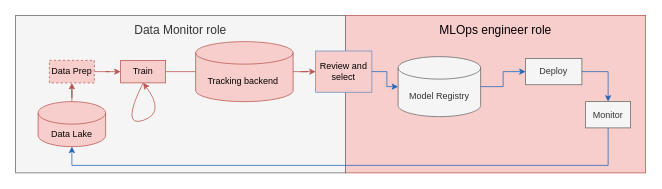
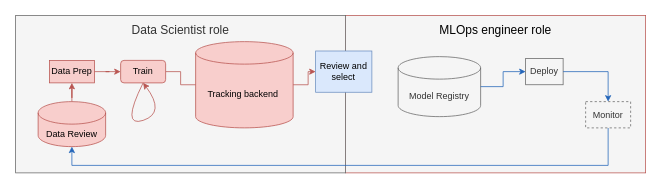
- <mxCell id="9" value="Data Prep" style="rounded=0;whiteSpace=wrap;html=1;fillColor=#f8cecc;strokeColor=#b85450;dashed=1;" vertex="1" parent="2"><mxGeometry x="45" y="60" width="60" height="30" as="geometry" /></mxCell>
+ <mxCell id="9" value="Data Prep" style="rounded=0;whiteSpace=wrap;html=1;fillColor=#f8cecc;strokeColor=#b85450;" vertex="1" parent="2"><mxGeometry x="45" y="60" width="60" height="30" as="geometry" /></mxCell>
- <mxCell id="7" value="Train" style="rounded=0;whiteSpace=wrap;html=1;fillColor=#f8cecc;strokeColor=#b85450;" vertex="1" parent="2"><mxGeometry x="140" y="60" width="60" height="30" as="geometry" /></mxCell>
+ <mxCell id="7" value="Train" style="whiteSpace=wrap;html=1;fillColor=#f8cecc;strokeColor=#b85450;rounded=1;" vertex="1" parent="2"><mxGeometry x="140" y="60" width="60" height="30" as="geometry" /></mxCell>
- <mxCell id="5" value="Tracking backend&amp;nbsp;" style="shape=cylinder3;whiteSpace=wrap;html=1;boundedLbl=1;backgroundOutline=1;size=15;fillColor=#f8cecc;strokeColor=#b85450;" vertex="1" parent="2"><mxGeometry x="240" y="35" width="130" height="80" as="geometry" /></mxCell>
+ <mxCell id="5" value="Tracking backend&amp;nbsp;" style="shape=cylinder3;whiteSpace=wrap;html=1;boundedLbl=1;backgroundOutline=1;size=15;fillColor=#f8cecc;strokeColor=#b85450;" vertex="1" parent="2"><mxGeometry x="240" y="35" width="130" height="115" as="geometry" /></mxCell>
- <mxCell id="13" value="Review and select" style="whiteSpace=wrap;html=1;fillColor=#f8cecc;strokeColor=#6c8ebf;" vertex="1" parent="2"><mxGeometry x="400" y="47.5" width="75" height="55" as="geometry" /></mxCell>
+ <mxCell id="13" value="Review and select" style="whiteSpace=wrap;html=1;fillColor=#dae8fc;strokeColor=#6c8ebf;" vertex="1" parent="2"><mxGeometry x="400" y="47.5" width="75" height="55" as="geometry" /></mxCell>
- <mxCell id="16" value="" style="edgeStyle=orthogonalEdgeStyle;rounded=0;orthogonalLoop=1;jettySize=auto;html=1;fillColor=#cce5ff;strokeColor=#2264b9;" edge="1" parent="2" source="13" target="15"><mxGeometry relative="1" as="geometry" /></mxCell>
- <mxCell id="17" value="Deploy" style="whiteSpace=wrap;html=1;fillColor=#f5f5f5;fontColor=#333333;strokeColor=#666666;" vertex="1" parent="2"><mxGeometry x="680" y="57.5" width="75" height="35" as="geometry" /></mxCell>
+ <mxCell id="17" value="Deploy" style="whiteSpace=wrap;html=1;fillColor=#f5f5f5;fontColor=#333333;strokeColor=#666666;" vertex="1" parent="2"><mxGeometry x="680" y="57.5" width="50" height="35" as="geometry" /></mxCell>
- <mxCell id="4" value="&lt;font style=&quot;font-size: 16px;&quot;&gt;Data Monitor role&lt;br&gt;&lt;br&gt;&lt;br&gt;&lt;br&gt;&lt;br&gt;&lt;br&gt;&lt;br&gt;&lt;br&gt;&lt;br&gt;&lt;br&gt;&lt;/font&gt;" style="rounded=0;whiteSpace=wrap;html=1;fillColor=#f5f5f5;strokeColor=#666666;fontColor=#333333;" vertex="1" parent="2"><mxGeometry width="440" height="210" as="geometry" /></mxCell>
+ <mxCell id="4" value="&lt;font style=&quot;font-size: 16px;&quot;&gt;Data Scientist role&lt;br&gt;&lt;br&gt;&lt;br&gt;&lt;br&gt;&lt;br&gt;&lt;br&gt;&lt;br&gt;&lt;br&gt;&lt;br&gt;&lt;br&gt;&lt;/font&gt;" style="rounded=0;whiteSpace=wrap;html=1;fillColor=#f5f5f5;strokeColor=#666666;fontColor=#333333;" vertex="1" parent="2"><mxGeometry width="440" height="210" as="geometry" /></mxCell>
- <mxCell id="3" value="&lt;font style=&quot;font-size: 16px;&quot;&gt;MLOps engineer role&lt;br&gt;&lt;br&gt;&lt;br&gt;&lt;br&gt;&lt;br&gt;&lt;br&gt;&lt;br&gt;&lt;br&gt;&lt;br&gt;&lt;br&gt;&lt;/font&gt;" style="rounded=0;whiteSpace=wrap;html=1;fillColor=#f8cecc;strokeColor=#b85450;" vertex="1" parent="2"><mxGeometry x="440" width="400" height="210" as="geometry" /></mxCell>
+ <mxCell id="3" value="&lt;font style=&quot;font-size: 16px;&quot;&gt;MLOps engineer role&lt;br&gt;&lt;br&gt;&lt;br&gt;&lt;br&gt;&lt;br&gt;&lt;br&gt;&lt;br&gt;&lt;br&gt;&lt;br&gt;&lt;br&gt;&lt;/font&gt;" style="rounded=0;whiteSpace=wrap;html=1;fillColor=#f5f5f5;strokeColor=#b85450;" vertex="1" parent="2"><mxGeometry x="440" width="400" height="210" as="geometry" /></mxCell>
- <mxCell id="20" value="Monitor" style="whiteSpace=wrap;html=1;fillColor=#f5f5f5;fontColor=#333333;strokeColor=#666666;" vertex="1" parent="2"><mxGeometry x="760" y="115" width="60" height="35" as="geometry" /></mxCell>
+ <mxCell id="20" value="Monitor" style="whiteSpace=wrap;html=1;fillColor=#f5f5f5;fontColor=#333333;strokeColor=#666666;dashed=1;" vertex="1" parent="2"><mxGeometry x="760" y="115" width="60" height="35" as="geometry" /></mxCell>
- <mxCell id="11" value="Data Lake" style="shape=cylinder3;whiteSpace=wrap;html=1;boundedLbl=1;backgroundOutline=1;size=15;fillColor=#f8cecc;strokeColor=#b85450;" vertex="1" parent="2"><mxGeometry x="30" y="115" width="90" height="60" as="geometry" /></mxCell>
+ <mxCell id="11" value="Data Review" style="shape=cylinder3;whiteSpace=wrap;html=1;boundedLbl=1;backgroundOutline=1;size=15;fillColor=#f8cecc;strokeColor=#b85450;" vertex="1" parent="2"><mxGeometry x="30" y="115" width="90" height="60" as="geometry" /></mxCell>
